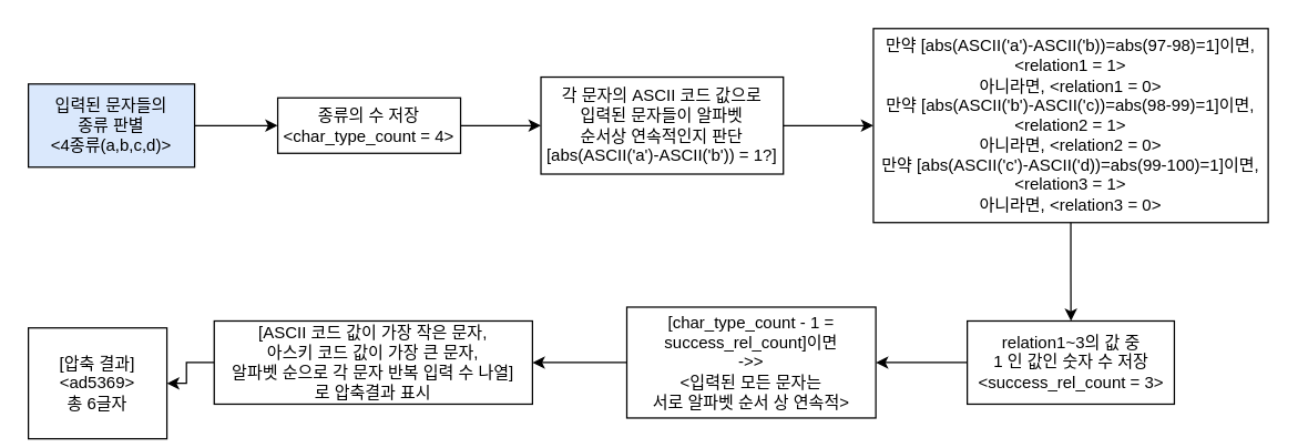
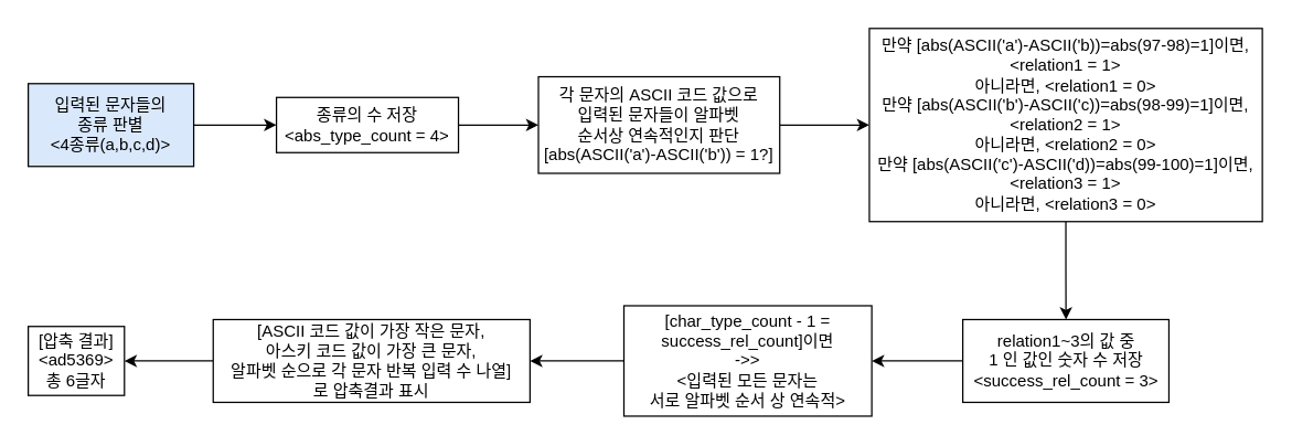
- <mxCell id="7" value="종류의 수 저장&lt;br&gt;&amp;lt;char_type_count = 4&amp;gt;" style="rounded=0;whiteSpace=wrap;html=1;" vertex="1" parent="1"><mxGeometry x="200" y="70" width="132" height="40" as="geometry" /></mxCell>
+ <mxCell id="7" value="종류의 수 저장&lt;br&gt;&amp;lt;abs_type_count = 4&amp;gt;" style="rounded=0;whiteSpace=wrap;html=1;" vertex="1" parent="1"><mxGeometry x="200" y="70" width="132" height="40" as="geometry" /></mxCell>
- <mxCell id="16" value="[압축 결과]&lt;br&gt;&amp;lt;ad5369&amp;gt;&lt;br&gt;총 6글자" style="rounded=0;whiteSpace=wrap;html=1;" vertex="1" parent="1"><mxGeometry x="20" y="236" width="100" height="80" as="geometry" /></mxCell>
+ <mxCell id="16" value="[압축 결과]&lt;br&gt;&amp;lt;ad5369&amp;gt;&lt;br&gt;총 6글자" style="rounded=0;whiteSpace=wrap;html=1;" vertex="1" parent="1"><mxGeometry x="20" y="236" width="69.75" height="50" as="geometry" /></mxCell>
